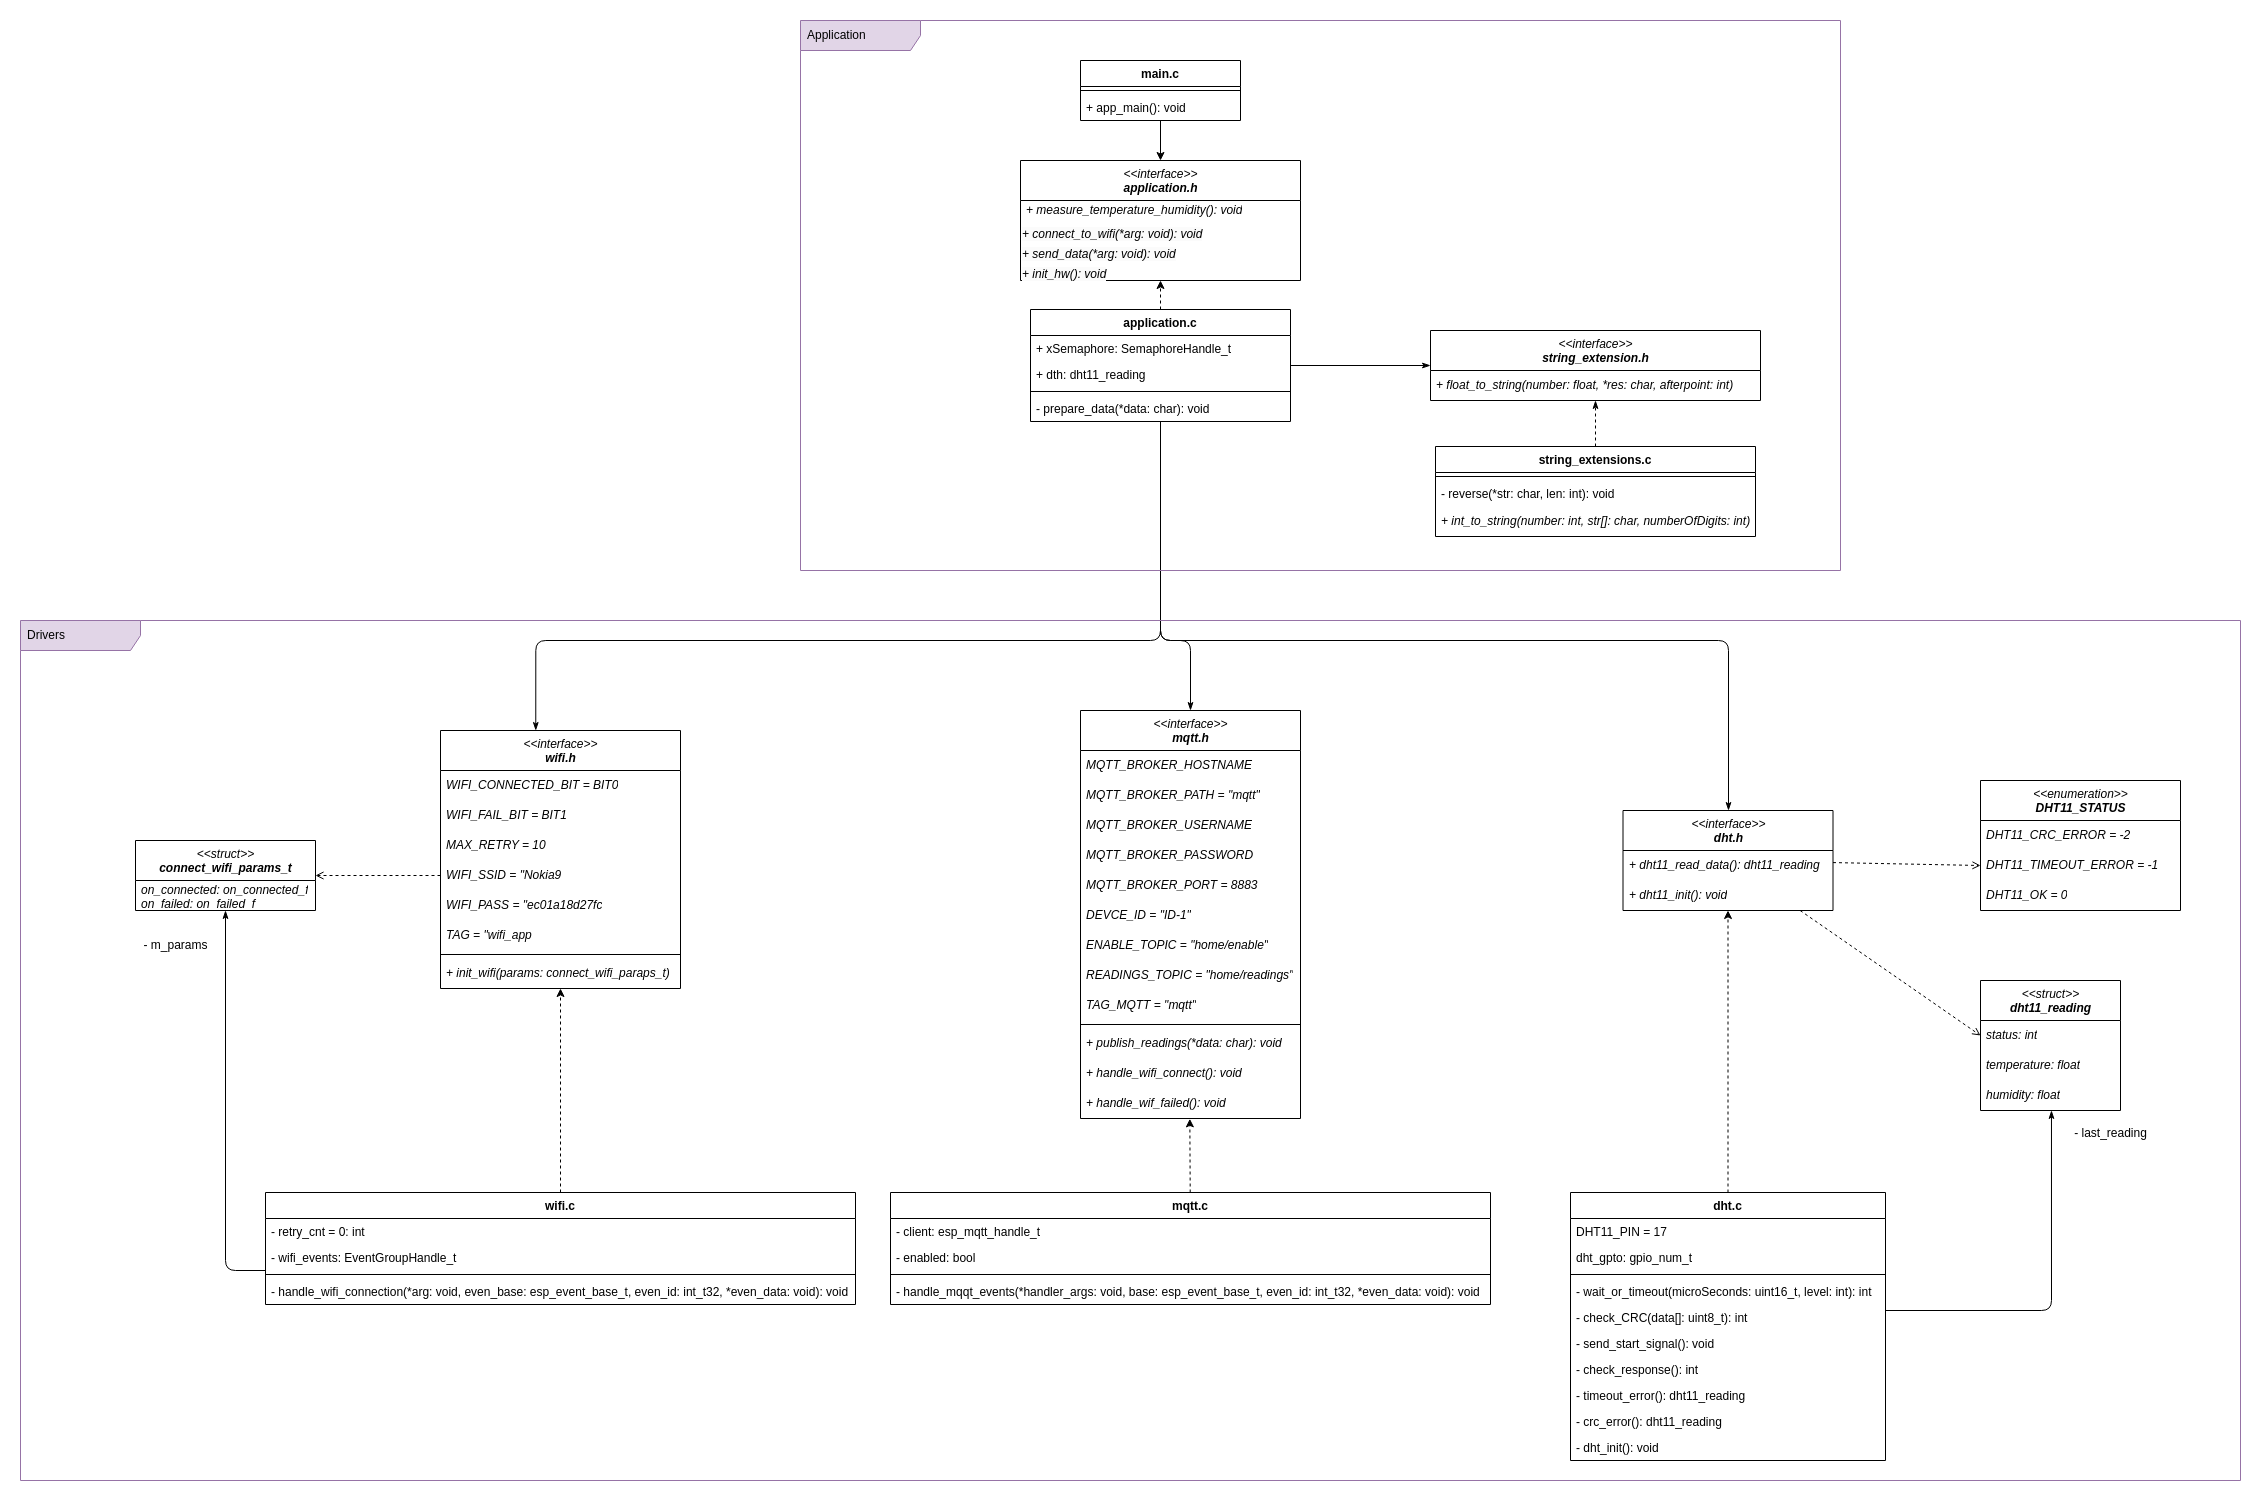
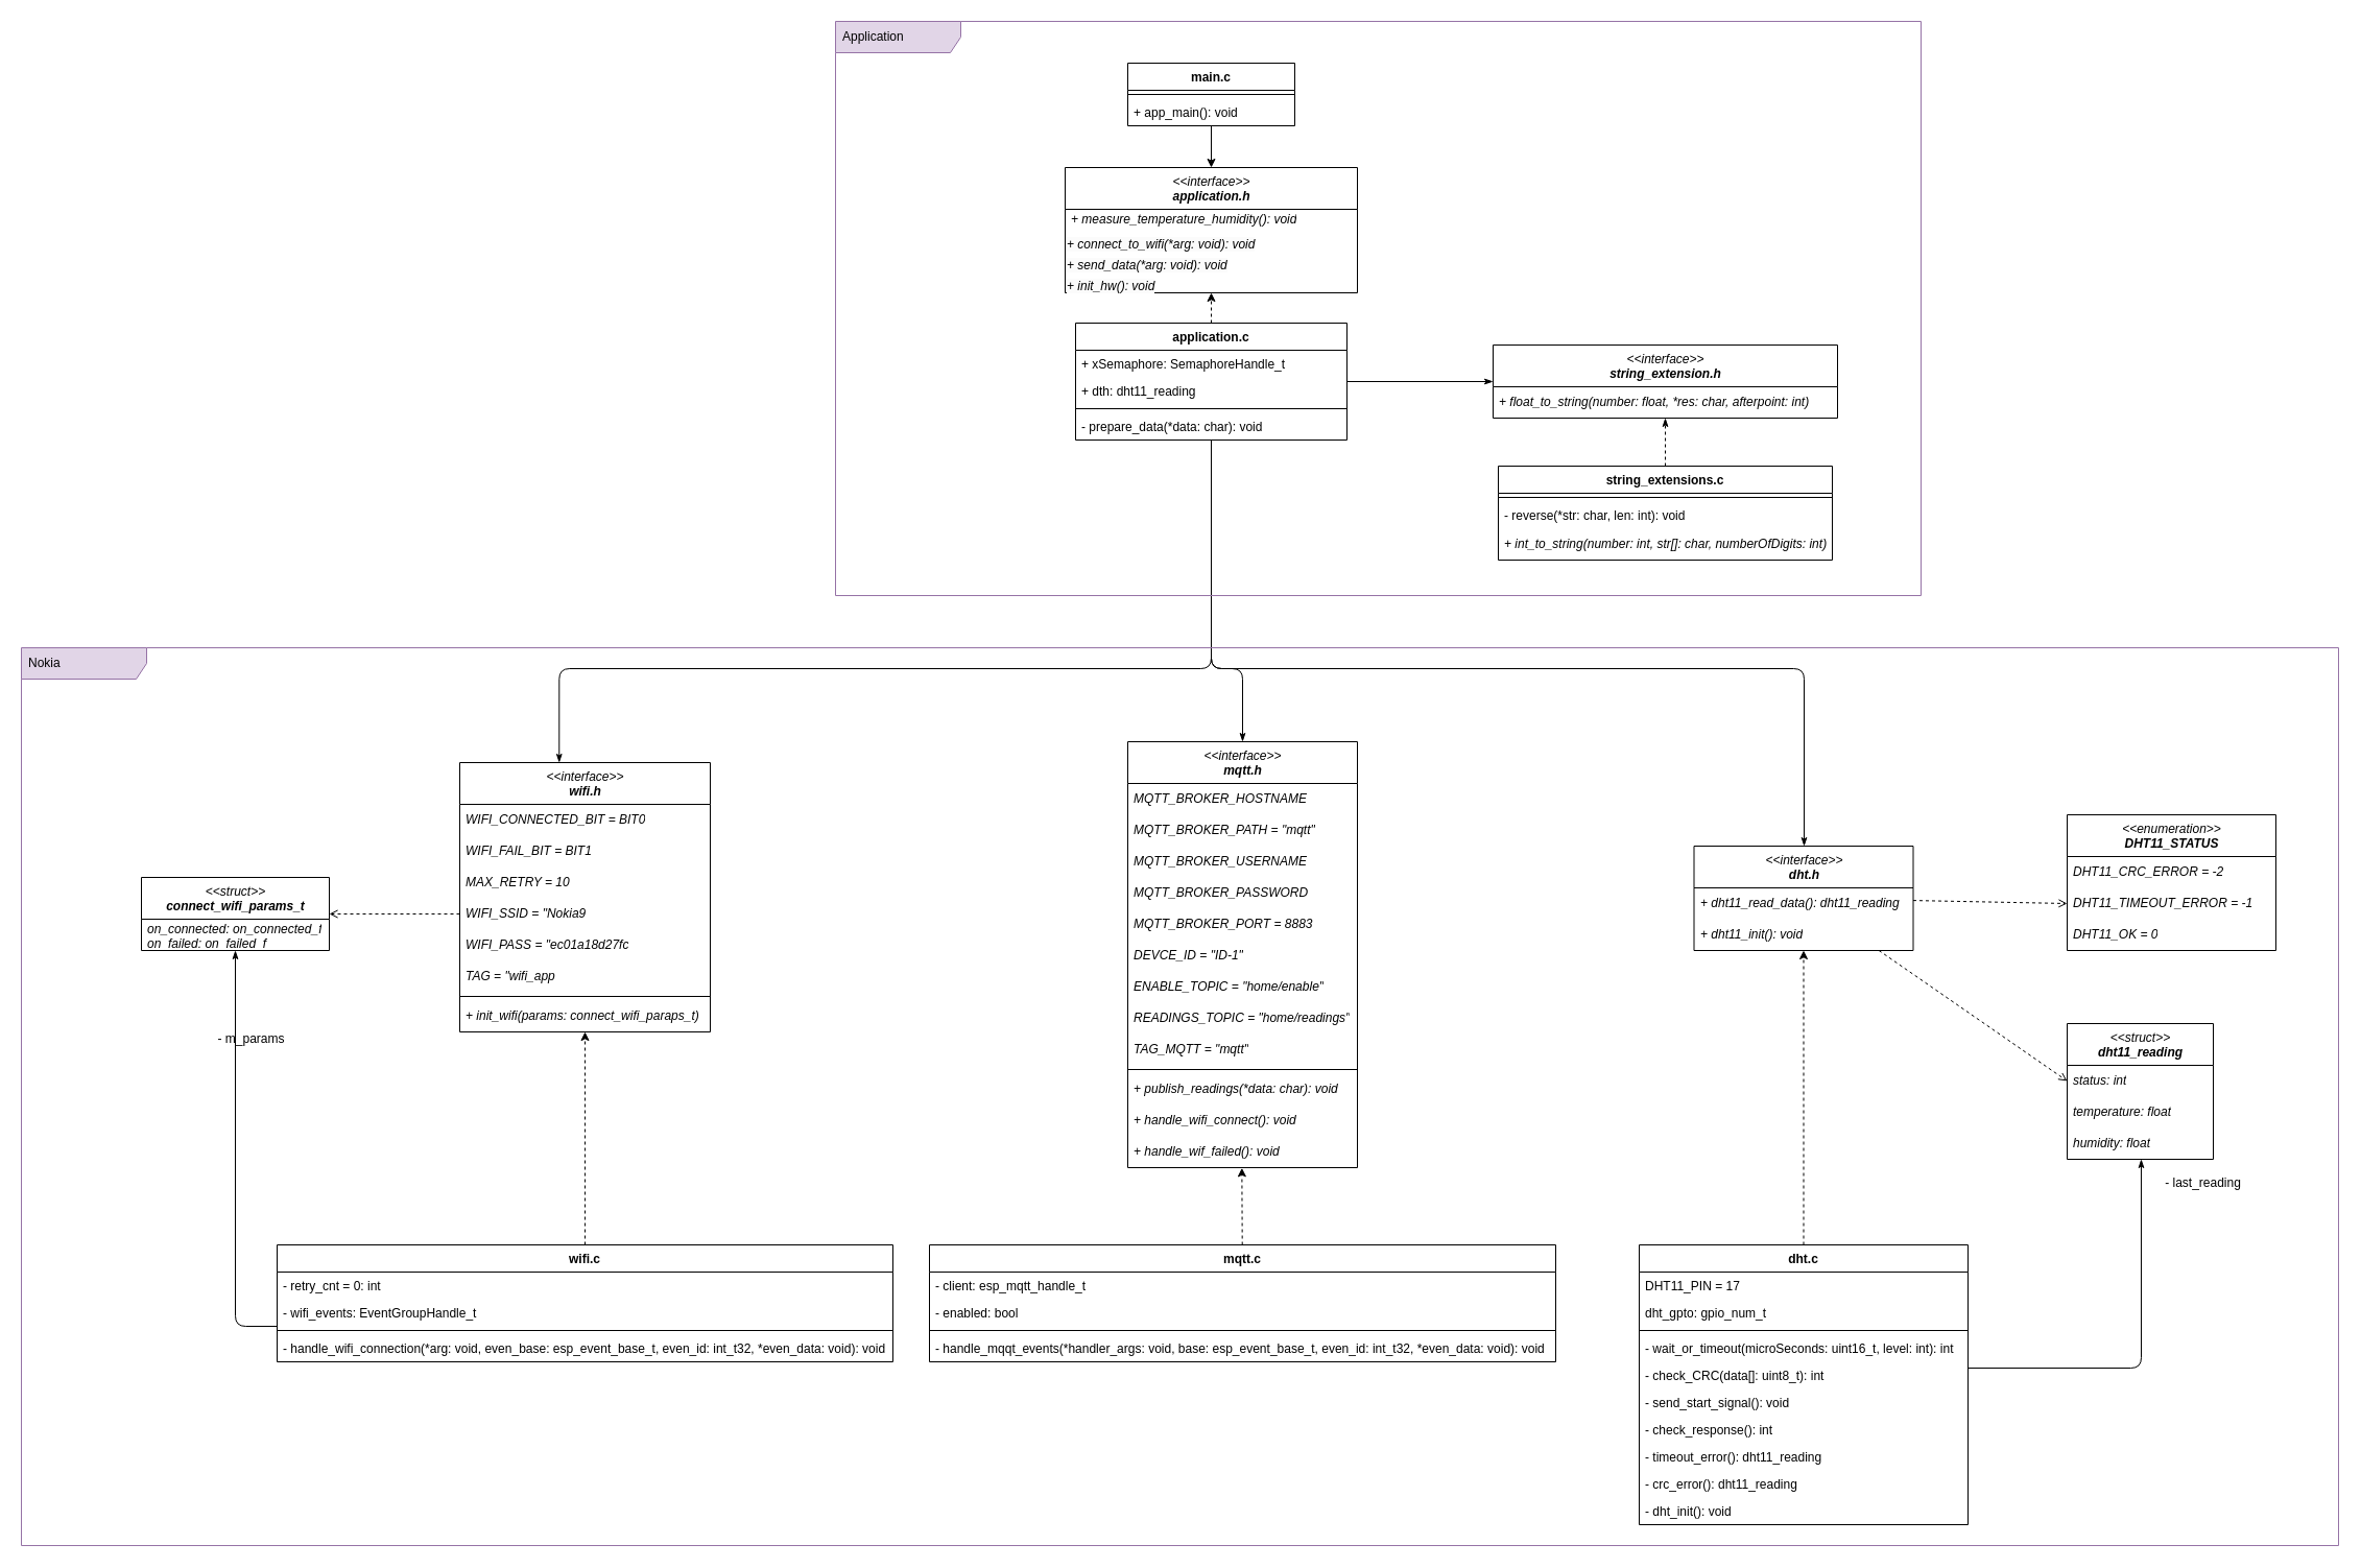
- <mxCell id="95" value="Drivers" style="shape=umlFrame;whiteSpace=wrap;html=1;width=120;height=30;boundedLbl=1;verticalAlign=middle;align=left;spacingLeft=5;fillColor=#e1d5e7;strokeColor=#9673a6;" vertex="1" parent="1"><mxGeometry x="20" y="620" width="2220" height="860" as="geometry" /></mxCell>
+ <mxCell id="95" value="Nokia" style="shape=umlFrame;whiteSpace=wrap;html=1;width=120;height=30;boundedLbl=1;verticalAlign=middle;align=left;spacingLeft=5;fillColor=#e1d5e7;strokeColor=#9673a6;" vertex="1" parent="1"><mxGeometry x="20" y="620" width="2220" height="860" as="geometry" /></mxCell>
- <mxCell id="96" value="- m_params" style="text;html=1;align=center;verticalAlign=middle;resizable=0;points=[];autosize=1;strokeColor=none;fillColor=none;" vertex="1" parent="1"><mxGeometry x="130" y="930" width="90" height="30" as="geometry" /></mxCell>
+ <mxCell id="96" value="- m_params" style="text;html=1;align=center;verticalAlign=middle;resizable=0;points=[];autosize=1;strokeColor=none;fillColor=none;" vertex="1" parent="1"><mxGeometry x="195" y="980" width="90" height="30" as="geometry" /></mxCell>
